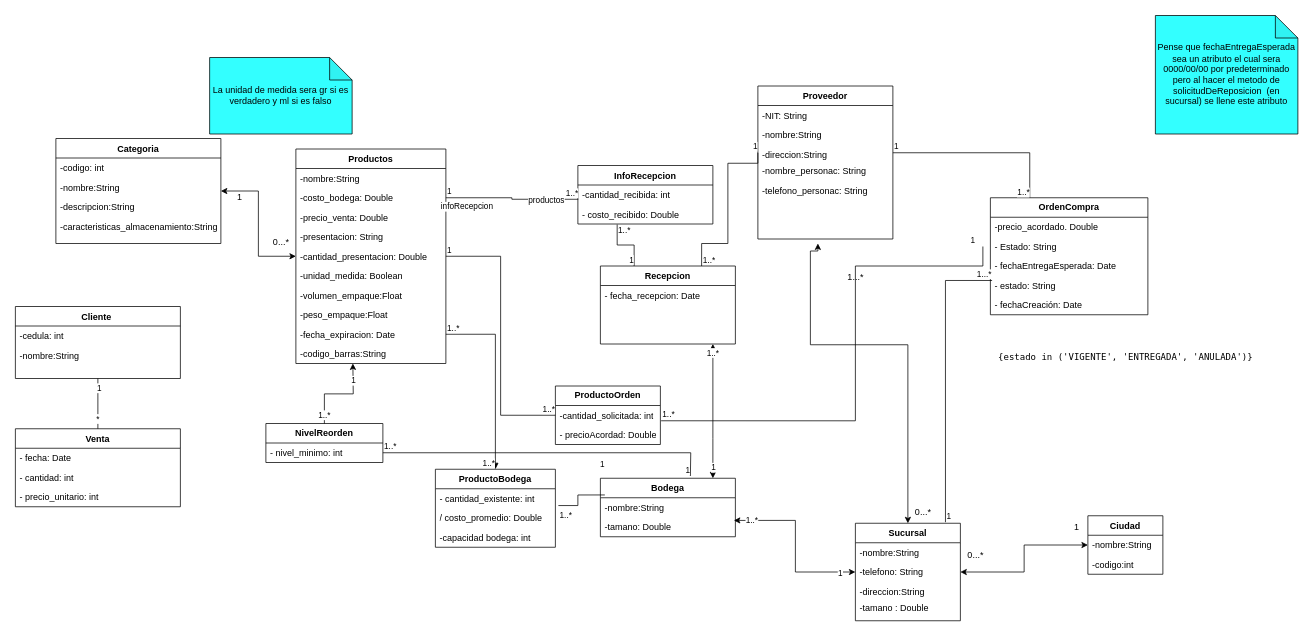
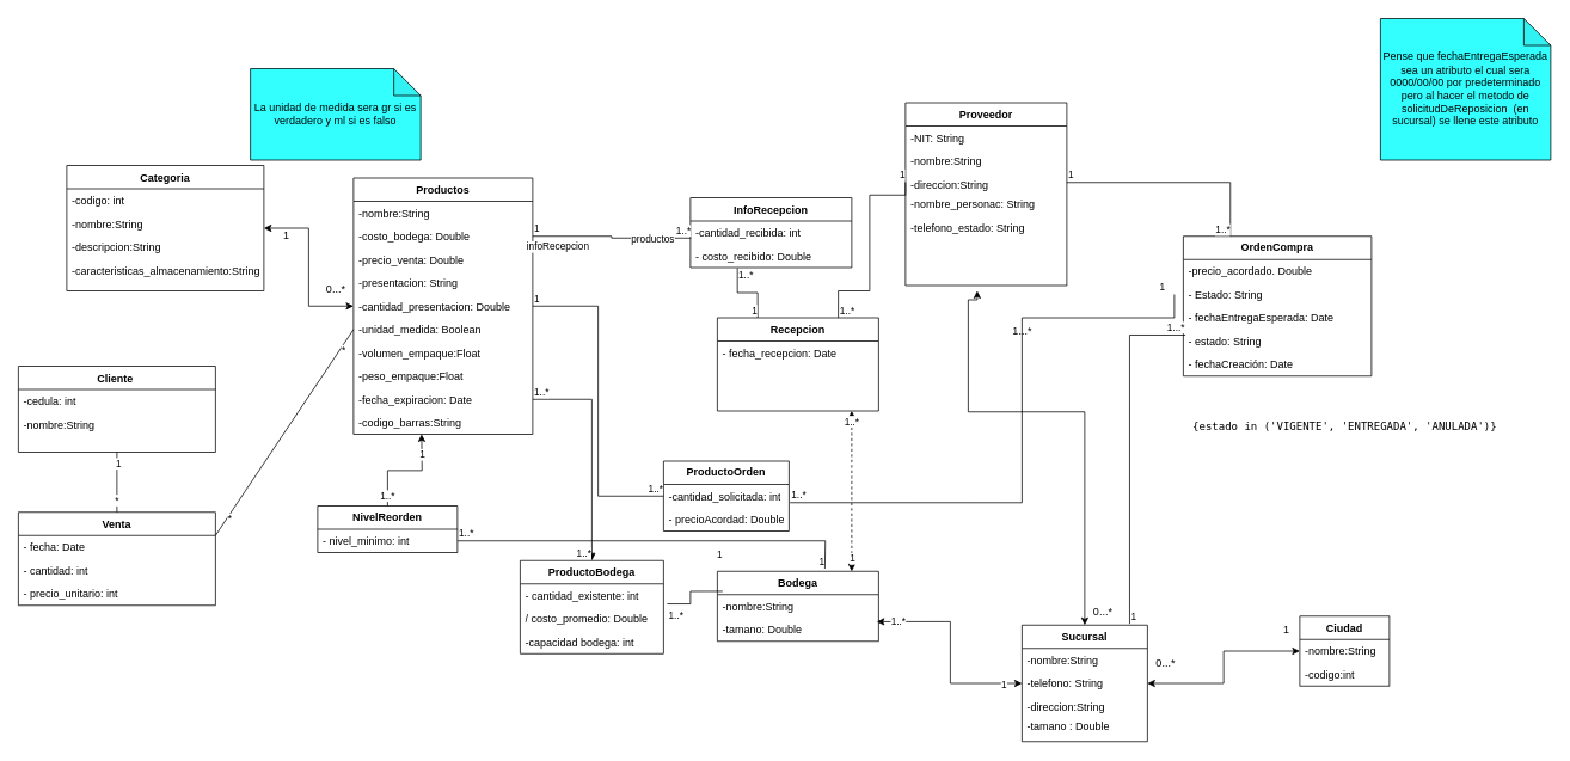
- <mxCell id="43" value="-telefono_personac: String" style="text;align=left;verticalAlign=top;spacingLeft=4;spacingRight=4;overflow=hidden;rotatable=0;points=[[0,0.5],[1,0.5]];portConstraint=eastwest;rounded=0;shadow=0;html=0;fontColor=#000000;" vertex="1" parent="38"><mxGeometry y="126" width="180" height="26" as="geometry" /></mxCell>
+ <mxCell id="43" value="-telefono_estado: String" style="text;align=left;verticalAlign=top;spacingLeft=4;spacingRight=4;overflow=hidden;rotatable=0;points=[[0,0.5],[1,0.5]];portConstraint=eastwest;rounded=0;shadow=0;html=0;fontColor=#000000;" vertex="1" parent="38"><mxGeometry y="126" width="180" height="26" as="geometry" /></mxCell>
+ <mxCell id="118" value="" style="endArrow=none;html=1;rounded=0;exitX=1;exitY=0.25;exitDx=0;exitDy=0;entryX=0;entryY=0.5;entryDx=0;entryDy=0;" edge="1" parent="1" source="111" target="8"><mxGeometry width="50" height="50" relative="1" as="geometry"><mxPoint x="240" y="604" as="sourcePoint" /><mxPoint x="290" y="554" as="targetPoint" /></mxGeometry></mxCell>
+ <mxCell id="119" value="*" style="edgeLabel;html=1;align=center;verticalAlign=middle;resizable=0;points=[];" connectable="0" vertex="1" parent="118"><mxGeometry x="-0.83" y="-3" relative="1" as="geometry"><mxPoint as="offset" /></mxGeometry></mxCell>
+ <mxCell id="120" value="*" style="edgeLabel;html=1;align=center;verticalAlign=middle;resizable=0;points=[];" connectable="0" vertex="1" parent="118"><mxGeometry x="0.816" y="-3" relative="1" as="geometry"><mxPoint as="offset" /></mxGeometry></mxCell>
- <mxCell id="50" value="" style="endArrow=classic;startArrow=classic;html=1;rounded=0;edgeStyle=orthogonalEdgeStyle;fontColor=#000000;" edge="1" parent="1" source="48" target="32"><mxGeometry width="50" height="50" relative="1" as="geometry"><mxPoint x="870" y="266" as="sourcePoint" /><mxPoint x="1000" y="251" as="targetPoint" /><Array as="points"><mxPoint x="950" y="584" /><mxPoint x="950" y="584" /></Array></mxGeometry></mxCell>
+ <mxCell id="50" value="" style="endArrow=classic;startArrow=classic;html=1;rounded=0;edgeStyle=orthogonalEdgeStyle;fontColor=#000000;dashed=1;" edge="1" parent="1" source="48" target="32"><mxGeometry width="50" height="50" relative="1" as="geometry"><mxPoint x="870" y="266" as="sourcePoint" /><mxPoint x="1000" y="251" as="targetPoint" /><Array as="points"><mxPoint x="950" y="584" /><mxPoint x="950" y="584" /></Array></mxGeometry></mxCell>
